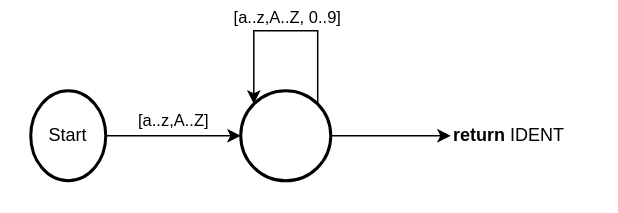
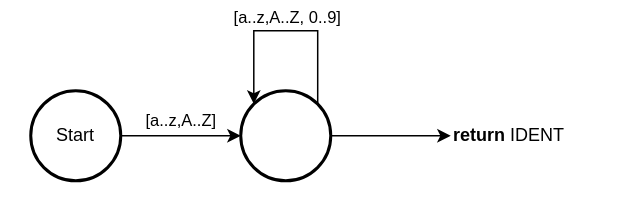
- <mxCell id="3" value="Start" style="strokeWidth=2;html=1;shape=mxgraph.flowchart.start_2;whiteSpace=wrap;" vertex="1" parent="1"><mxGeometry x="20" y="60" width="50" height="60" as="geometry" /></mxCell>
+ <mxCell id="3" value="Start" style="strokeWidth=2;html=1;shape=mxgraph.flowchart.start_2;whiteSpace=wrap;" vertex="1" parent="1"><mxGeometry x="20" y="60" width="60" height="60" as="geometry" /></mxCell>
